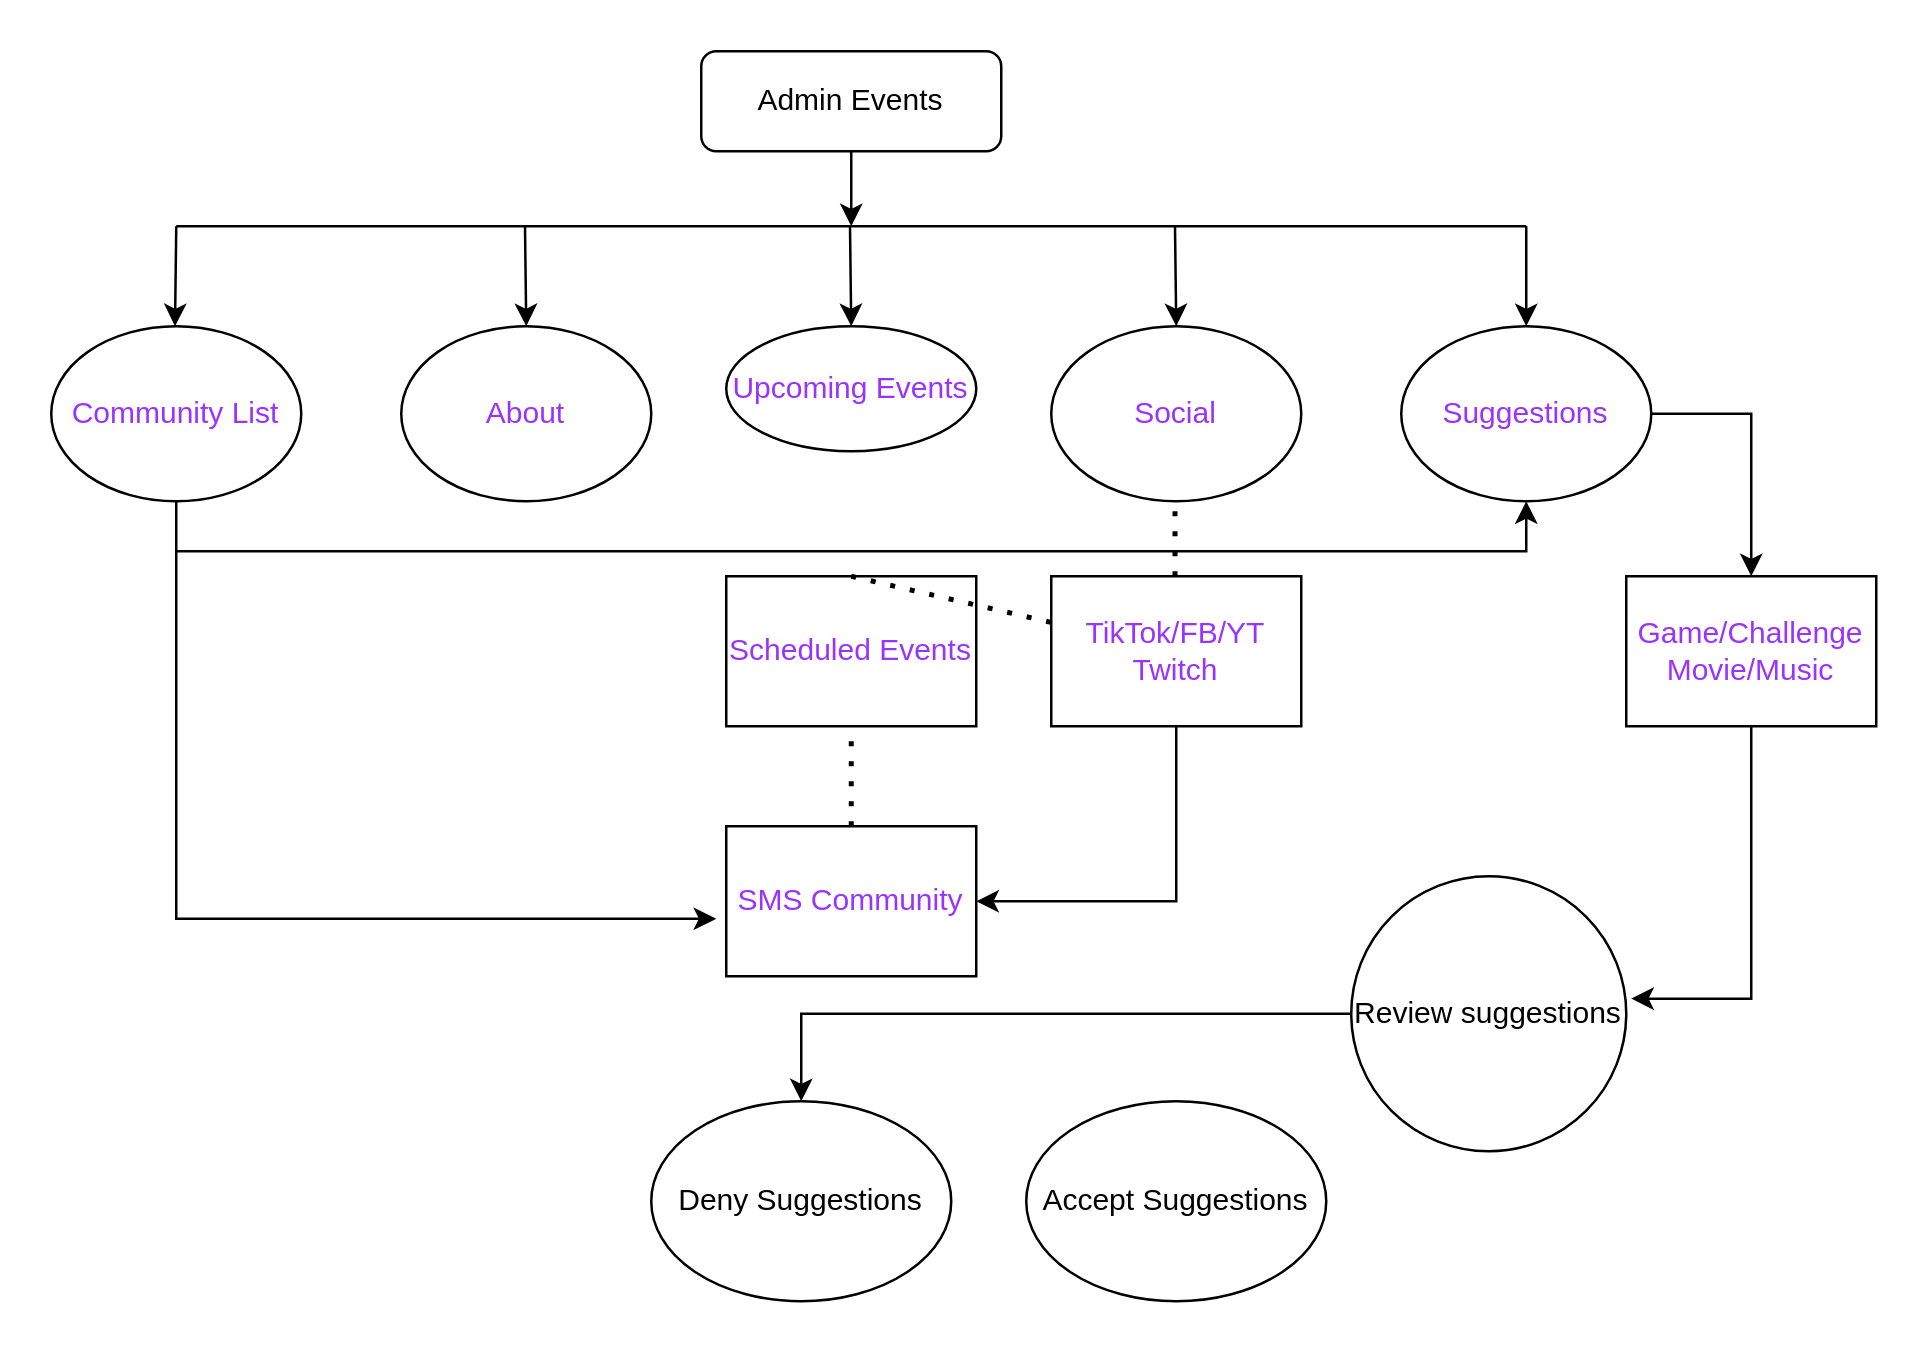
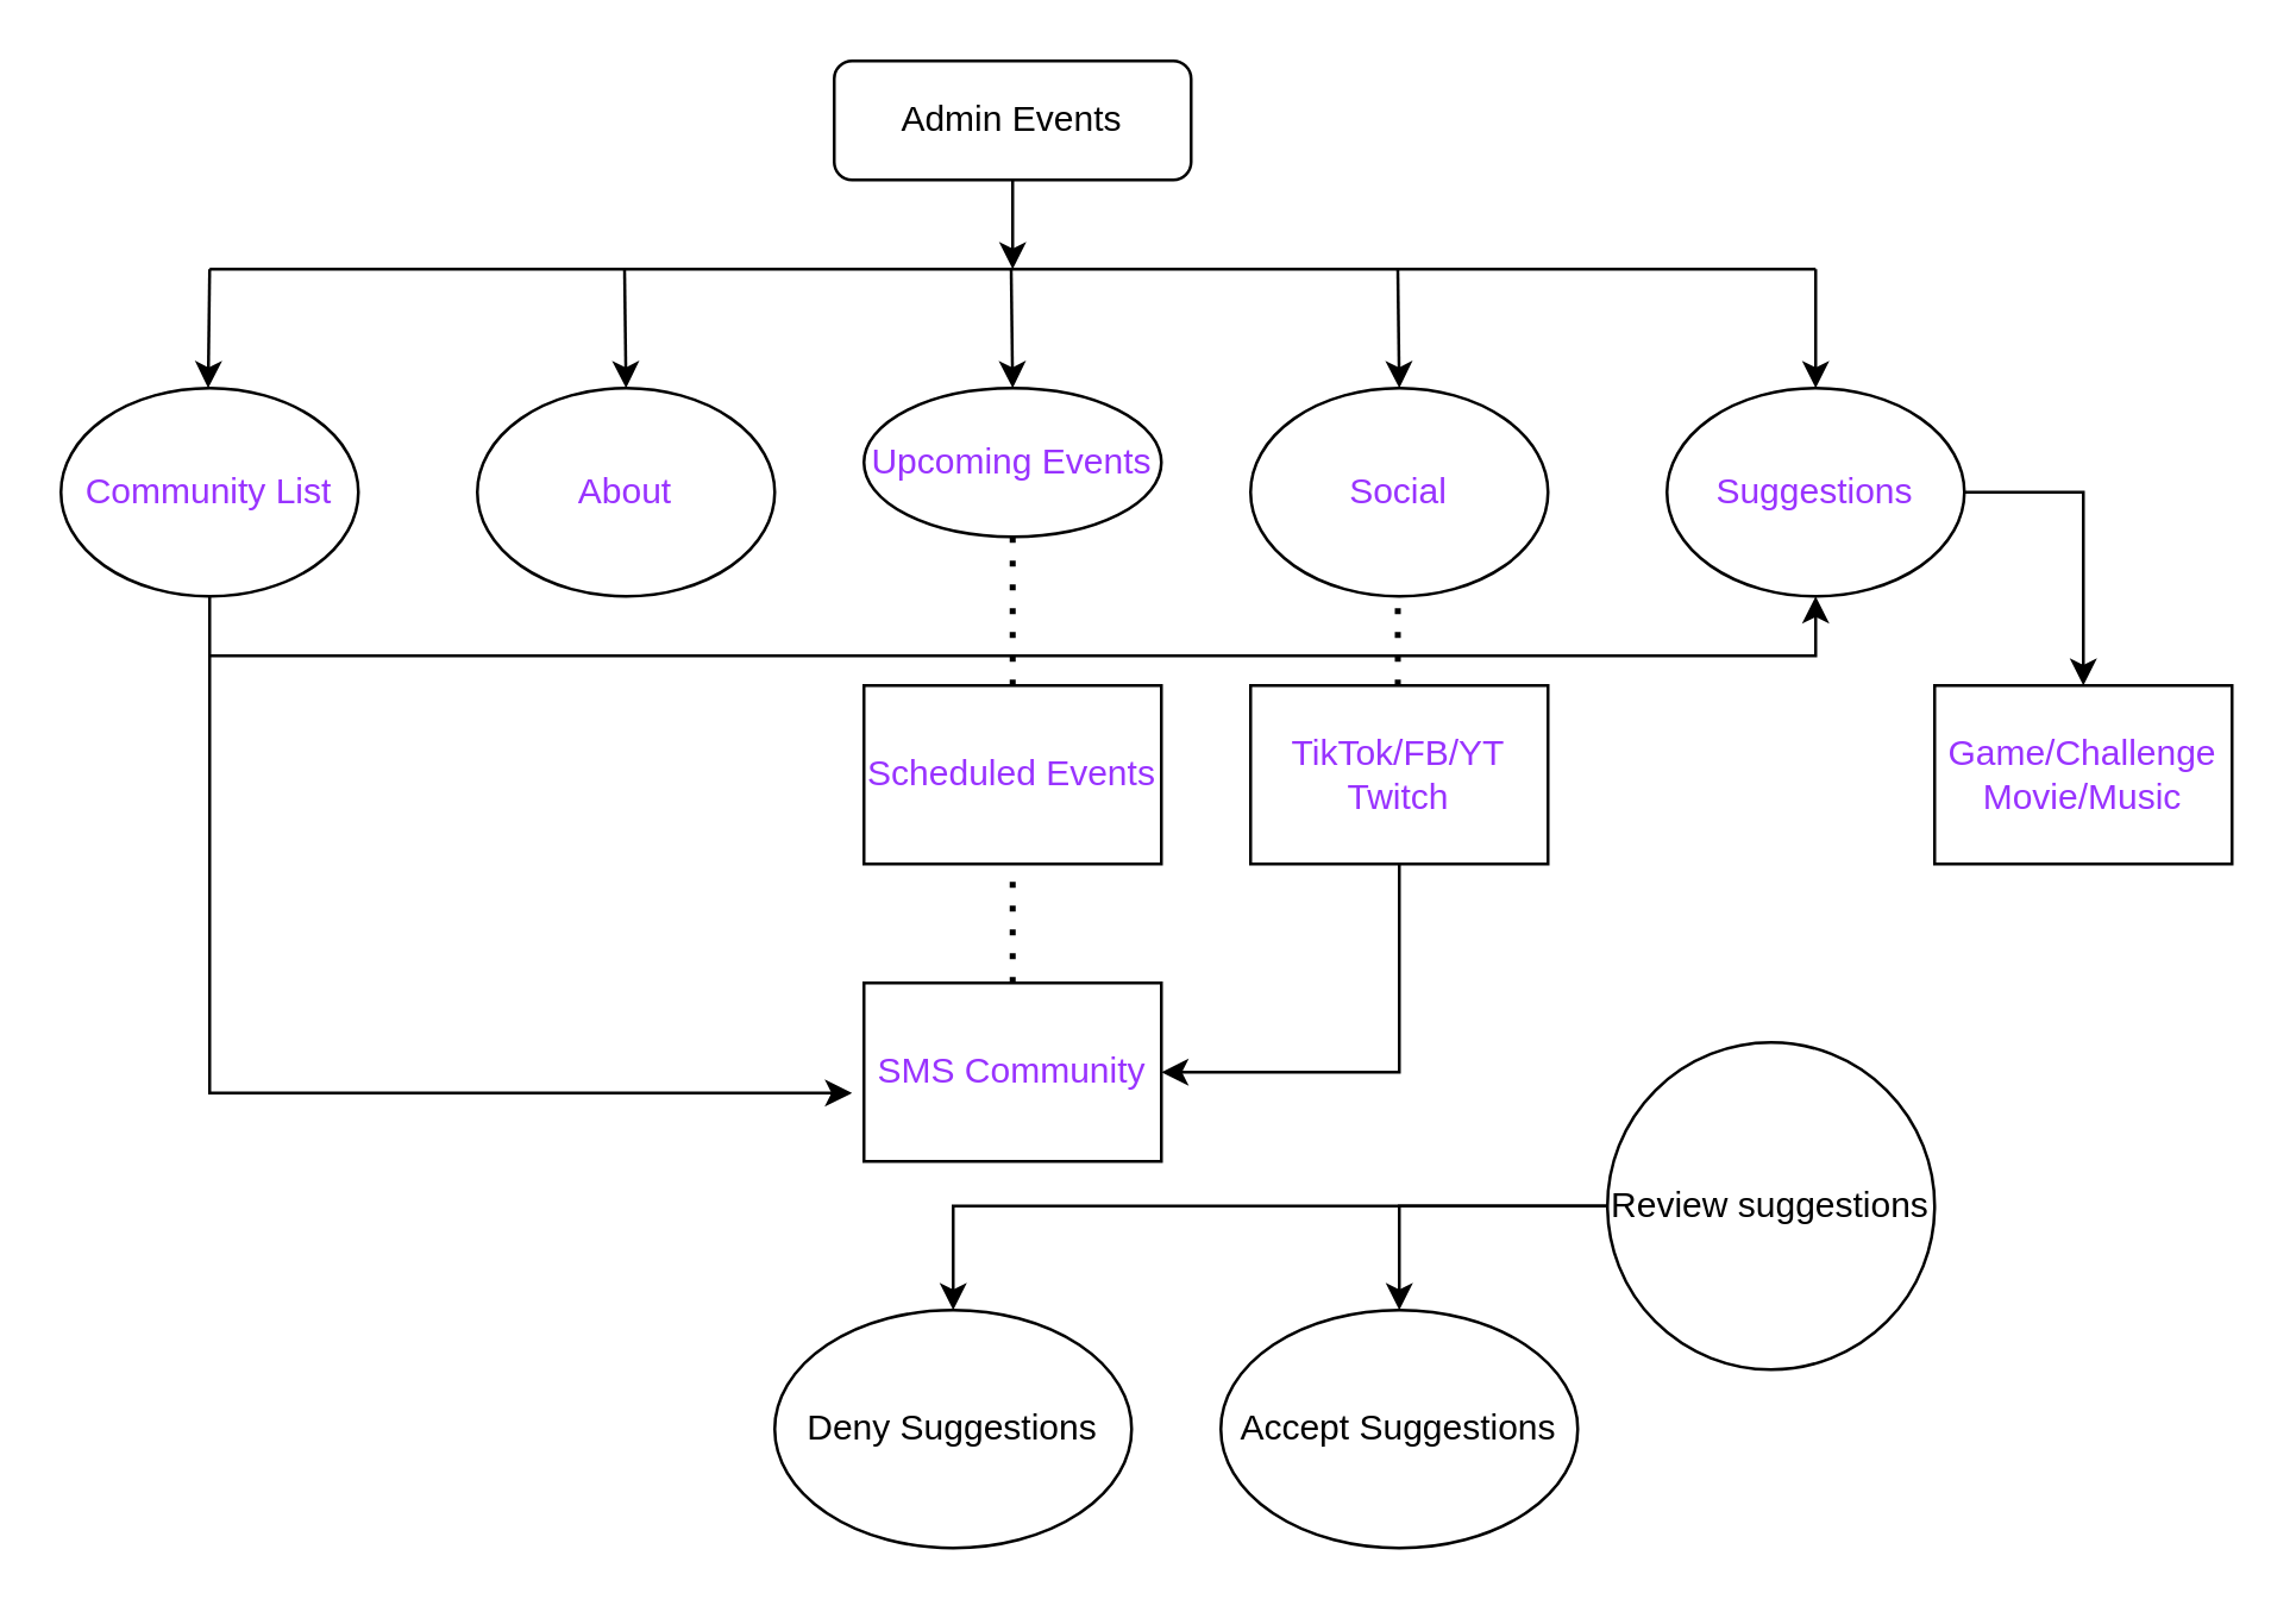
- <mxCell id="18" value="" style="endArrow=none;dashed=1;html=1;dashPattern=1 3;strokeWidth=2;rounded=0;fontColor=#9933FF;exitX=0.5;exitY=0;exitDx=0;exitDy=0;" parent="1" source="15" target="19" edge="1"><mxGeometry width="50" height="50" relative="1" as="geometry"><mxPoint x="360" y="290" as="sourcePoint" /><mxPoint x="410" y="240" as="targetPoint" /></mxGeometry></mxCell>
+ <mxCell id="18" value="" style="endArrow=none;dashed=1;html=1;dashPattern=1 3;strokeWidth=2;rounded=0;fontColor=#9933FF;entryX=0.5;entryY=1;entryDx=0;entryDy=0;exitX=0.5;exitY=0;exitDx=0;exitDy=0;" parent="1" source="15" target="3" edge="1"><mxGeometry width="50" height="50" relative="1" as="geometry"><mxPoint x="360" y="290" as="sourcePoint" /><mxPoint x="410" y="240" as="targetPoint" /></mxGeometry></mxCell>
- <mxCell id="27" value="" style="endArrow=classic;html=1;rounded=0;exitX=0.5;exitY=1;exitDx=0;exitDy=0;entryX=1.018;entryY=0.445;entryDx=0;entryDy=0;entryPerimeter=0;" edge="1" parent="1" source="25" target="26"><mxGeometry width="50" height="50" relative="1" as="geometry"><mxPoint x="360" y="280" as="sourcePoint" /><mxPoint x="410" y="230" as="targetPoint" /><Array as="points"><mxPoint x="700" y="399" /></Array></mxGeometry></mxCell>
+ <mxCell id="29" value="" style="endArrow=classic;html=1;rounded=0;exitX=0;exitY=0.5;exitDx=0;exitDy=0;entryX=0.5;entryY=0;entryDx=0;entryDy=0;" edge="1" parent="1" source="26" target="28"><mxGeometry width="50" height="50" relative="1" as="geometry"><mxPoint x="360" y="280" as="sourcePoint" /><mxPoint x="410" y="230" as="targetPoint" /><Array as="points"><mxPoint x="470" y="405" /></Array></mxGeometry></mxCell>
